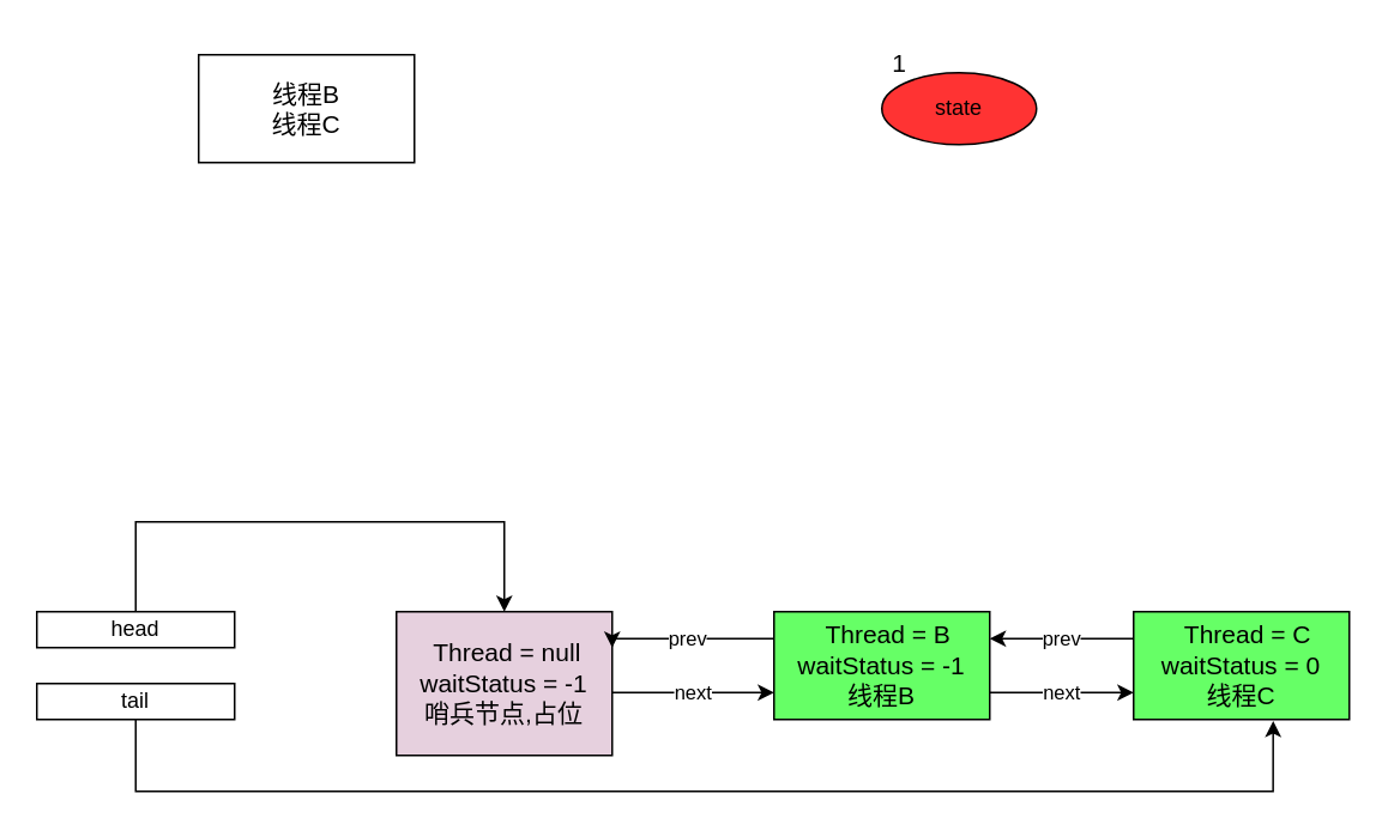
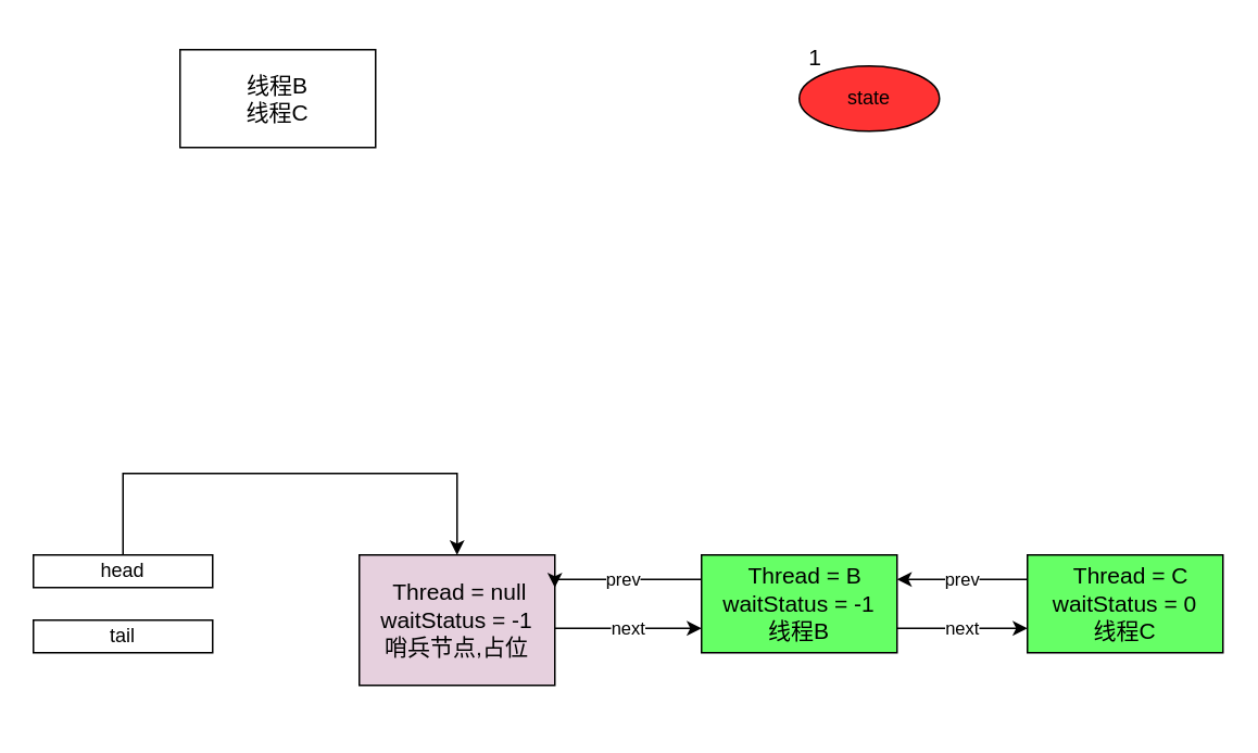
- <mxCell id="9" style="edgeStyle=orthogonalEdgeStyle;rounded=0;orthogonalLoop=1;jettySize=auto;html=1;entryX=0.647;entryY=1.013;entryDx=0;entryDy=0;entryPerimeter=0;" parent="1" source="10" target="15" edge="1"><mxGeometry relative="1" as="geometry"><Array as="points"><mxPoint x="75" y="440" /><mxPoint x="708" y="440" /></Array></mxGeometry></mxCell>
